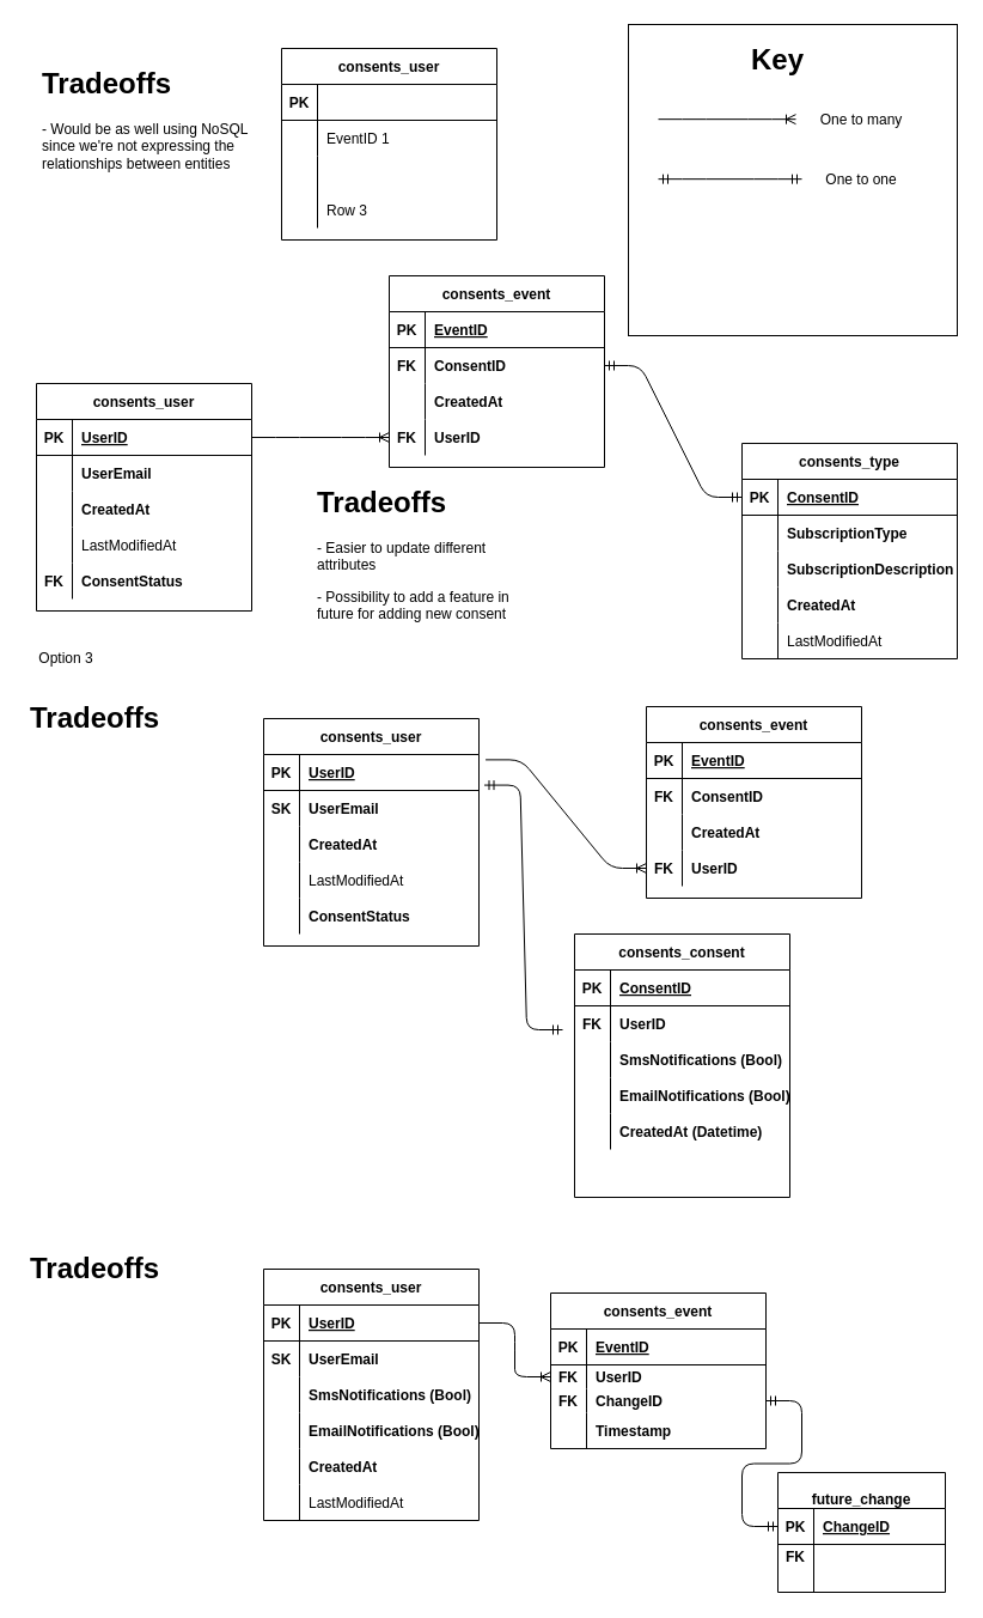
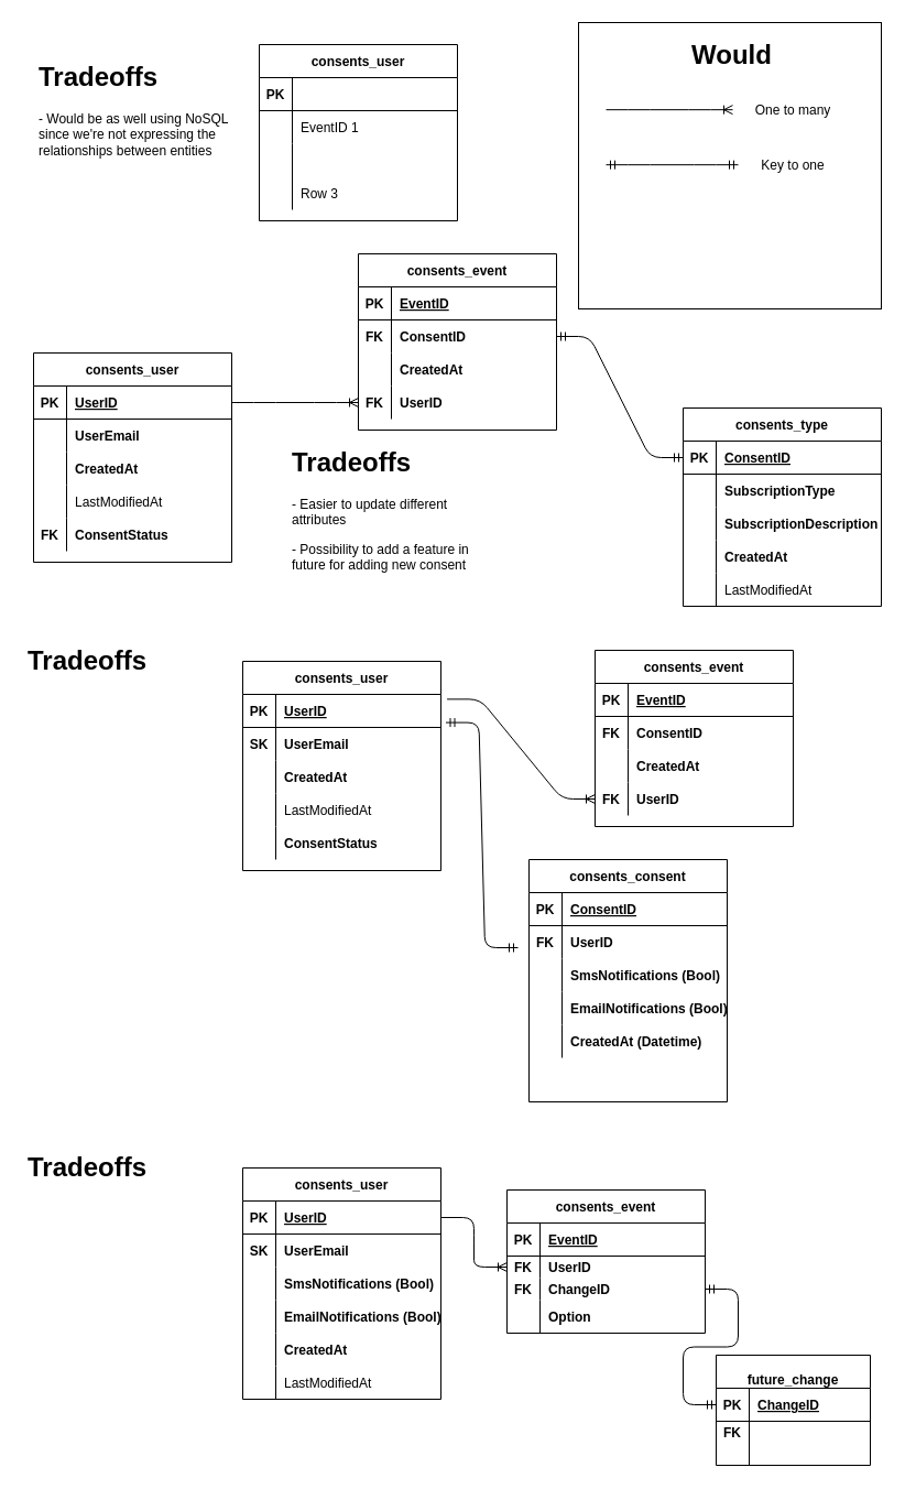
- <mxCell id="49" value="&lt;h1&gt;Key&lt;/h1&gt;&lt;p&gt;&lt;br&gt;&lt;/p&gt;" style="text;html=1;strokeColor=none;fillColor=none;spacing=5;spacingTop=-20;whiteSpace=wrap;overflow=hidden;rounded=0;" parent="1" vertex="1"><mxGeometry x="622.5" y="30" width="80" height="40" as="geometry" /></mxCell>
+ <mxCell id="49" value="&lt;h1&gt;Would&lt;/h1&gt;&lt;p&gt;&lt;br&gt;&lt;/p&gt;" style="text;html=1;strokeColor=none;fillColor=none;spacing=5;spacingTop=-20;whiteSpace=wrap;overflow=hidden;rounded=0;" parent="1" vertex="1"><mxGeometry x="622.5" y="30" width="80" height="40" as="geometry" /></mxCell>
- <mxCell id="71" value="One to one" style="text;html=1;strokeColor=none;fillColor=none;align=center;verticalAlign=middle;whiteSpace=wrap;rounded=0;" parent="1" vertex="1"><mxGeometry x="660" y="140" width="120" height="20" as="geometry" /></mxCell>
+ <mxCell id="71" value="Key to one" style="text;html=1;strokeColor=none;fillColor=none;align=center;verticalAlign=middle;whiteSpace=wrap;rounded=0;" parent="1" vertex="1"><mxGeometry x="660" y="140" width="120" height="20" as="geometry" /></mxCell>
- <mxCell id="30" value="Option 3" style="text;html=1;strokeColor=none;fillColor=none;align=center;verticalAlign=middle;whiteSpace=wrap;rounded=0;" parent="1" vertex="1"><mxGeometry x="20" y="540" width="70" height="20" as="geometry" /></mxCell>
- <mxCell id="153" value="Timestamp" style="shape=partialRectangle;connectable=0;fillColor=none;top=0;left=0;bottom=0;right=0;align=left;spacingLeft=6;overflow=hidden;fontStyle=1" parent="151" vertex="1"><mxGeometry x="30" width="150" height="30" as="geometry" /></mxCell>
+ <mxCell id="153" value="Option" style="shape=partialRectangle;connectable=0;fillColor=none;top=0;left=0;bottom=0;right=0;align=left;spacingLeft=6;overflow=hidden;fontStyle=1" parent="151" vertex="1"><mxGeometry x="30" width="150" height="30" as="geometry" /></mxCell>
